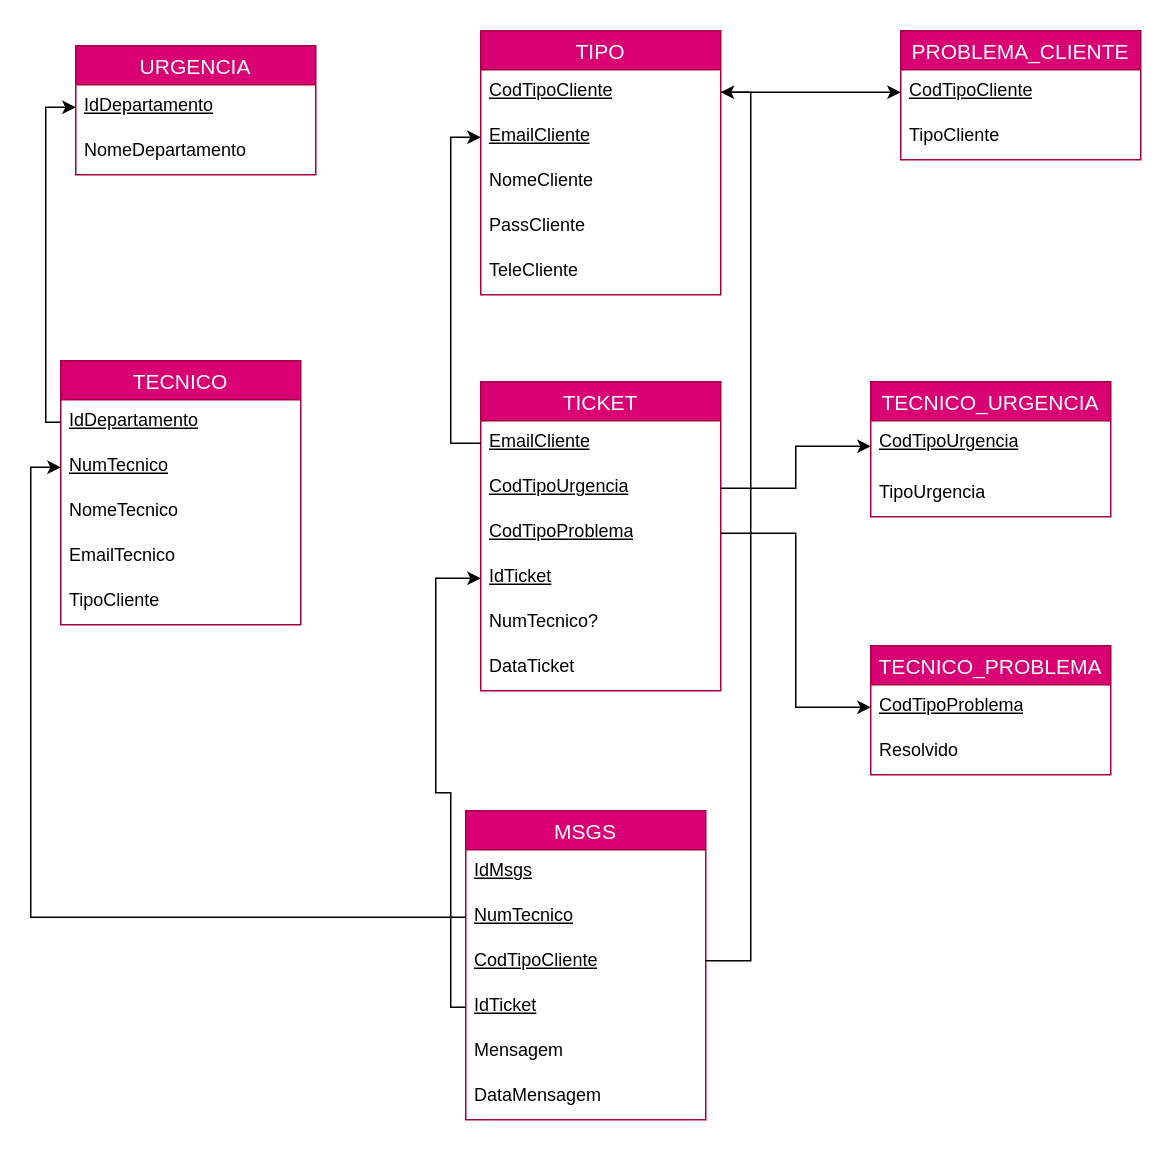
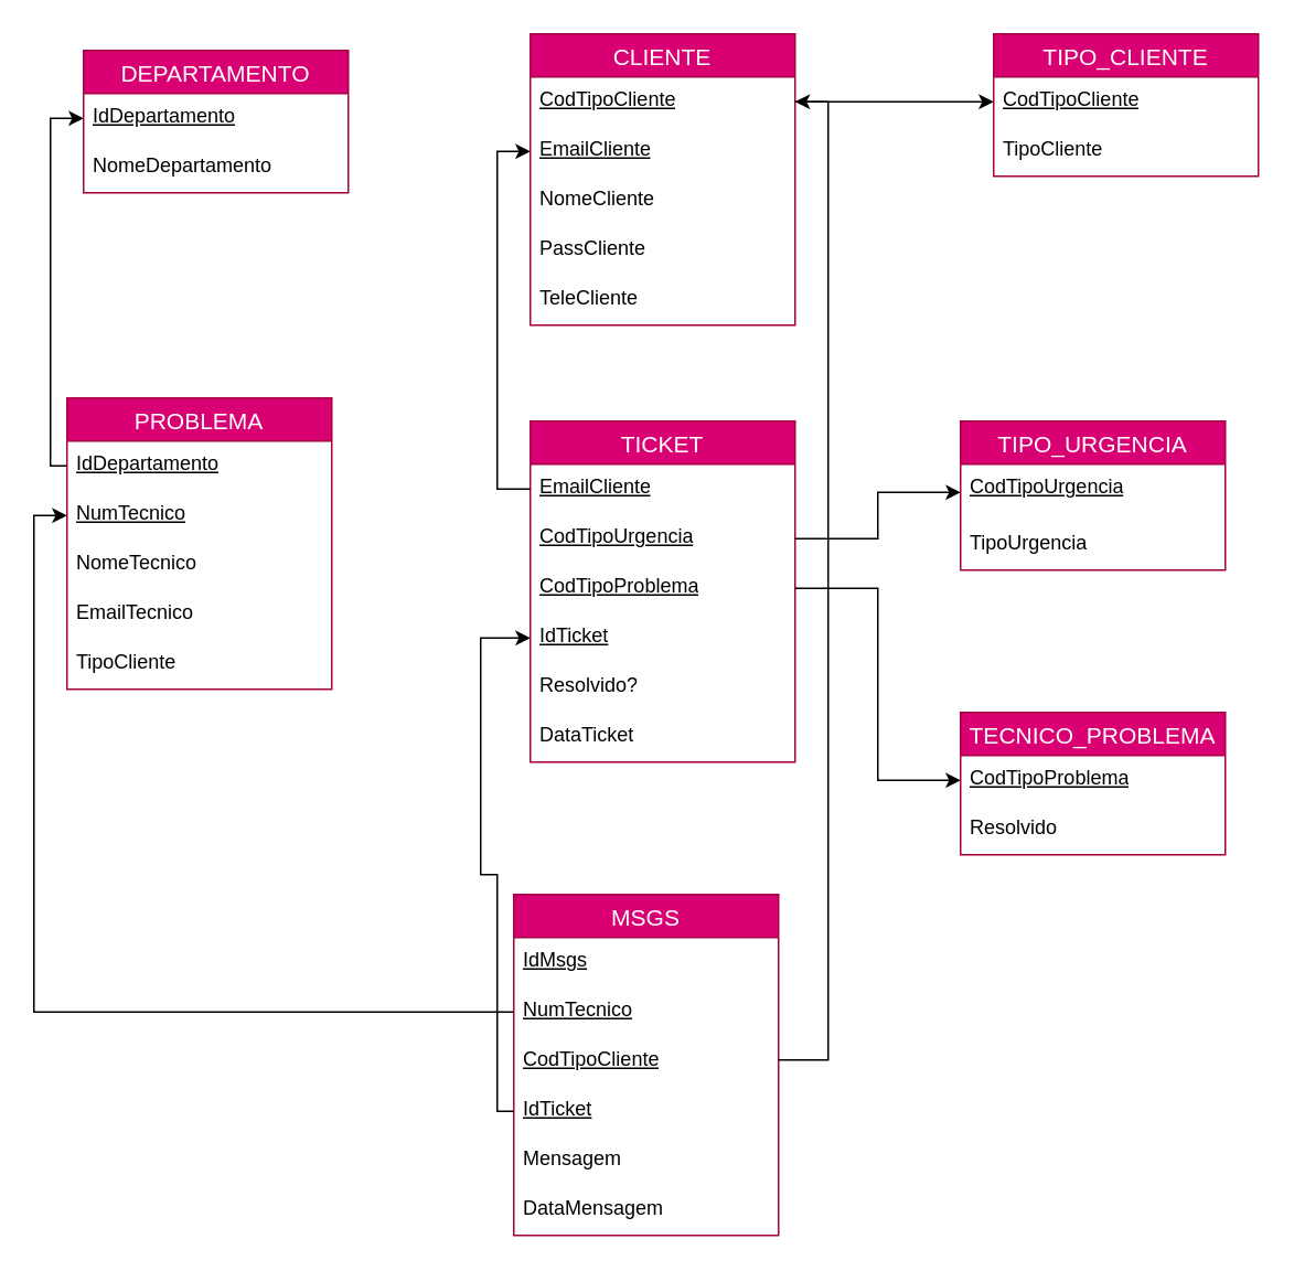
- <mxCell id="11" value="TIPO" style="swimlane;fontStyle=0;childLayout=stackLayout;horizontal=1;startSize=26;horizontalStack=0;resizeParent=1;resizeParentMax=0;resizeLast=0;collapsible=1;marginBottom=0;align=center;fontSize=14;fillColor=#d80073;strokeColor=#A50040;fontColor=#ffffff;" parent="1" vertex="1"><mxGeometry x="320" y="20" width="160" height="176" as="geometry"><mxRectangle x="300" y="170" width="100" height="30" as="alternateBounds" /></mxGeometry></mxCell>
+ <mxCell id="11" value="CLIENTE" style="swimlane;fontStyle=0;childLayout=stackLayout;horizontal=1;startSize=26;horizontalStack=0;resizeParent=1;resizeParentMax=0;resizeLast=0;collapsible=1;marginBottom=0;align=center;fontSize=14;fillColor=#d80073;strokeColor=#A50040;fontColor=#ffffff;" parent="1" vertex="1"><mxGeometry x="320" y="20" width="160" height="176" as="geometry"><mxRectangle x="300" y="170" width="100" height="30" as="alternateBounds" /></mxGeometry></mxCell>
- <mxCell id="17" value="PROBLEMA_CLIENTE" style="swimlane;fontStyle=0;childLayout=stackLayout;horizontal=1;startSize=26;horizontalStack=0;resizeParent=1;resizeParentMax=0;resizeLast=0;collapsible=1;marginBottom=0;align=center;fontSize=14;fillColor=#d80073;strokeColor=#A50040;fontColor=#ffffff;" parent="1" vertex="1"><mxGeometry x="600" y="20" width="160" height="86" as="geometry"><mxRectangle x="300" y="170" width="100" height="30" as="alternateBounds" /></mxGeometry></mxCell>
+ <mxCell id="17" value="TIPO_CLIENTE" style="swimlane;fontStyle=0;childLayout=stackLayout;horizontal=1;startSize=26;horizontalStack=0;resizeParent=1;resizeParentMax=0;resizeLast=0;collapsible=1;marginBottom=0;align=center;fontSize=14;fillColor=#d80073;strokeColor=#A50040;fontColor=#ffffff;" parent="1" vertex="1"><mxGeometry x="600" y="20" width="160" height="86" as="geometry"><mxRectangle x="300" y="170" width="100" height="30" as="alternateBounds" /></mxGeometry></mxCell>
- <mxCell id="2" value="URGENCIA" style="swimlane;fontStyle=0;childLayout=stackLayout;horizontal=1;startSize=26;horizontalStack=0;resizeParent=1;resizeParentMax=0;resizeLast=0;collapsible=1;marginBottom=0;align=center;fontSize=14;fillColor=#d80073;strokeColor=#A50040;fontColor=#ffffff;" parent="1" vertex="1"><mxGeometry x="50" y="30" width="160" height="86" as="geometry" /></mxCell>
+ <mxCell id="2" value="DEPARTAMENTO" style="swimlane;fontStyle=0;childLayout=stackLayout;horizontal=1;startSize=26;horizontalStack=0;resizeParent=1;resizeParentMax=0;resizeLast=0;collapsible=1;marginBottom=0;align=center;fontSize=14;fillColor=#d80073;strokeColor=#A50040;fontColor=#ffffff;" parent="1" vertex="1"><mxGeometry x="50" y="30" width="160" height="86" as="geometry" /></mxCell>
- <mxCell id="5" value="TECNICO" style="swimlane;fontStyle=0;childLayout=stackLayout;horizontal=1;startSize=26;horizontalStack=0;resizeParent=1;resizeParentMax=0;resizeLast=0;collapsible=1;marginBottom=0;align=center;fontSize=14;fillColor=#d80073;strokeColor=#A50040;fontColor=#ffffff;" parent="1" vertex="1"><mxGeometry x="40" y="240" width="160" height="176" as="geometry"><mxRectangle x="70" y="300" width="100" height="30" as="alternateBounds" /></mxGeometry></mxCell>
+ <mxCell id="5" value="PROBLEMA" style="swimlane;fontStyle=0;childLayout=stackLayout;horizontal=1;startSize=26;horizontalStack=0;resizeParent=1;resizeParentMax=0;resizeLast=0;collapsible=1;marginBottom=0;align=center;fontSize=14;fillColor=#d80073;strokeColor=#A50040;fontColor=#ffffff;" parent="1" vertex="1"><mxGeometry x="40" y="240" width="160" height="176" as="geometry"><mxRectangle x="70" y="300" width="100" height="30" as="alternateBounds" /></mxGeometry></mxCell>
- <mxCell id="27" value="TECNICO_URGENCIA" style="swimlane;fontStyle=0;childLayout=stackLayout;horizontal=1;startSize=26;horizontalStack=0;resizeParent=1;resizeParentMax=0;resizeLast=0;collapsible=1;marginBottom=0;align=center;fontSize=14;fillColor=#d80073;strokeColor=#A50040;fontColor=#ffffff;" parent="1" vertex="1"><mxGeometry x="580" y="254" width="160" height="90" as="geometry"><mxRectangle x="300" y="170" width="100" height="30" as="alternateBounds" /></mxGeometry></mxCell>
+ <mxCell id="27" value="TIPO_URGENCIA" style="swimlane;fontStyle=0;childLayout=stackLayout;horizontal=1;startSize=26;horizontalStack=0;resizeParent=1;resizeParentMax=0;resizeLast=0;collapsible=1;marginBottom=0;align=center;fontSize=14;fillColor=#d80073;strokeColor=#A50040;fontColor=#ffffff;" parent="1" vertex="1"><mxGeometry x="580" y="254" width="160" height="90" as="geometry"><mxRectangle x="300" y="170" width="100" height="30" as="alternateBounds" /></mxGeometry></mxCell>
- <mxCell id="25" value="&lt;span style=&quot;text-align: center;&quot;&gt;NumTecnico?&lt;/span&gt;" style="text;strokeColor=none;fillColor=none;spacingLeft=4;spacingRight=4;overflow=hidden;rotatable=0;points=[[0,0.5],[1,0.5]];portConstraint=eastwest;fontSize=12;whiteSpace=wrap;html=1;" parent="20" vertex="1"><mxGeometry y="146" width="160" height="30" as="geometry" /></mxCell>
+ <mxCell id="25" value="&lt;span style=&quot;text-align: center;&quot;&gt;Resolvido?&lt;/span&gt;" style="text;strokeColor=none;fillColor=none;spacingLeft=4;spacingRight=4;overflow=hidden;rotatable=0;points=[[0,0.5],[1,0.5]];portConstraint=eastwest;fontSize=12;whiteSpace=wrap;html=1;" parent="20" vertex="1"><mxGeometry y="146" width="160" height="30" as="geometry" /></mxCell>
